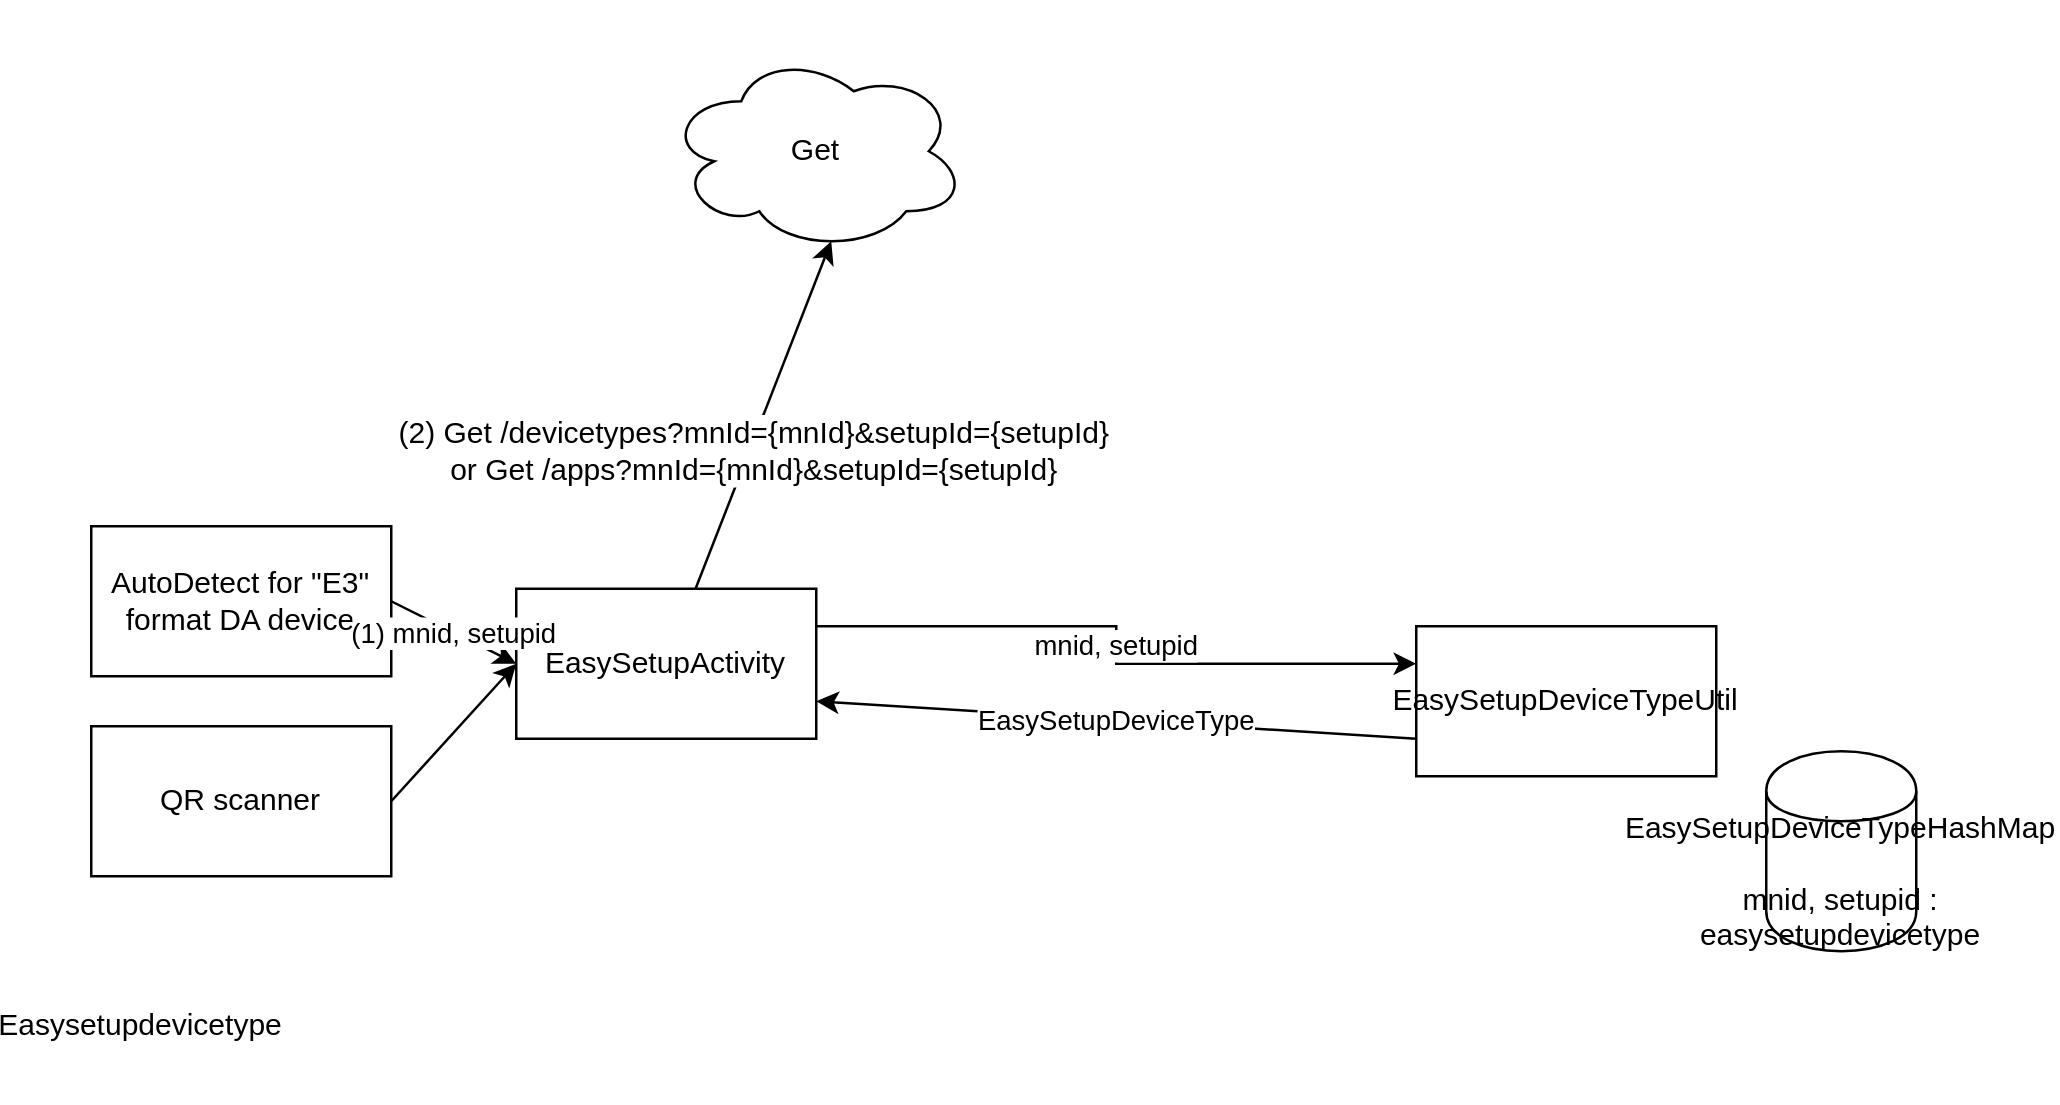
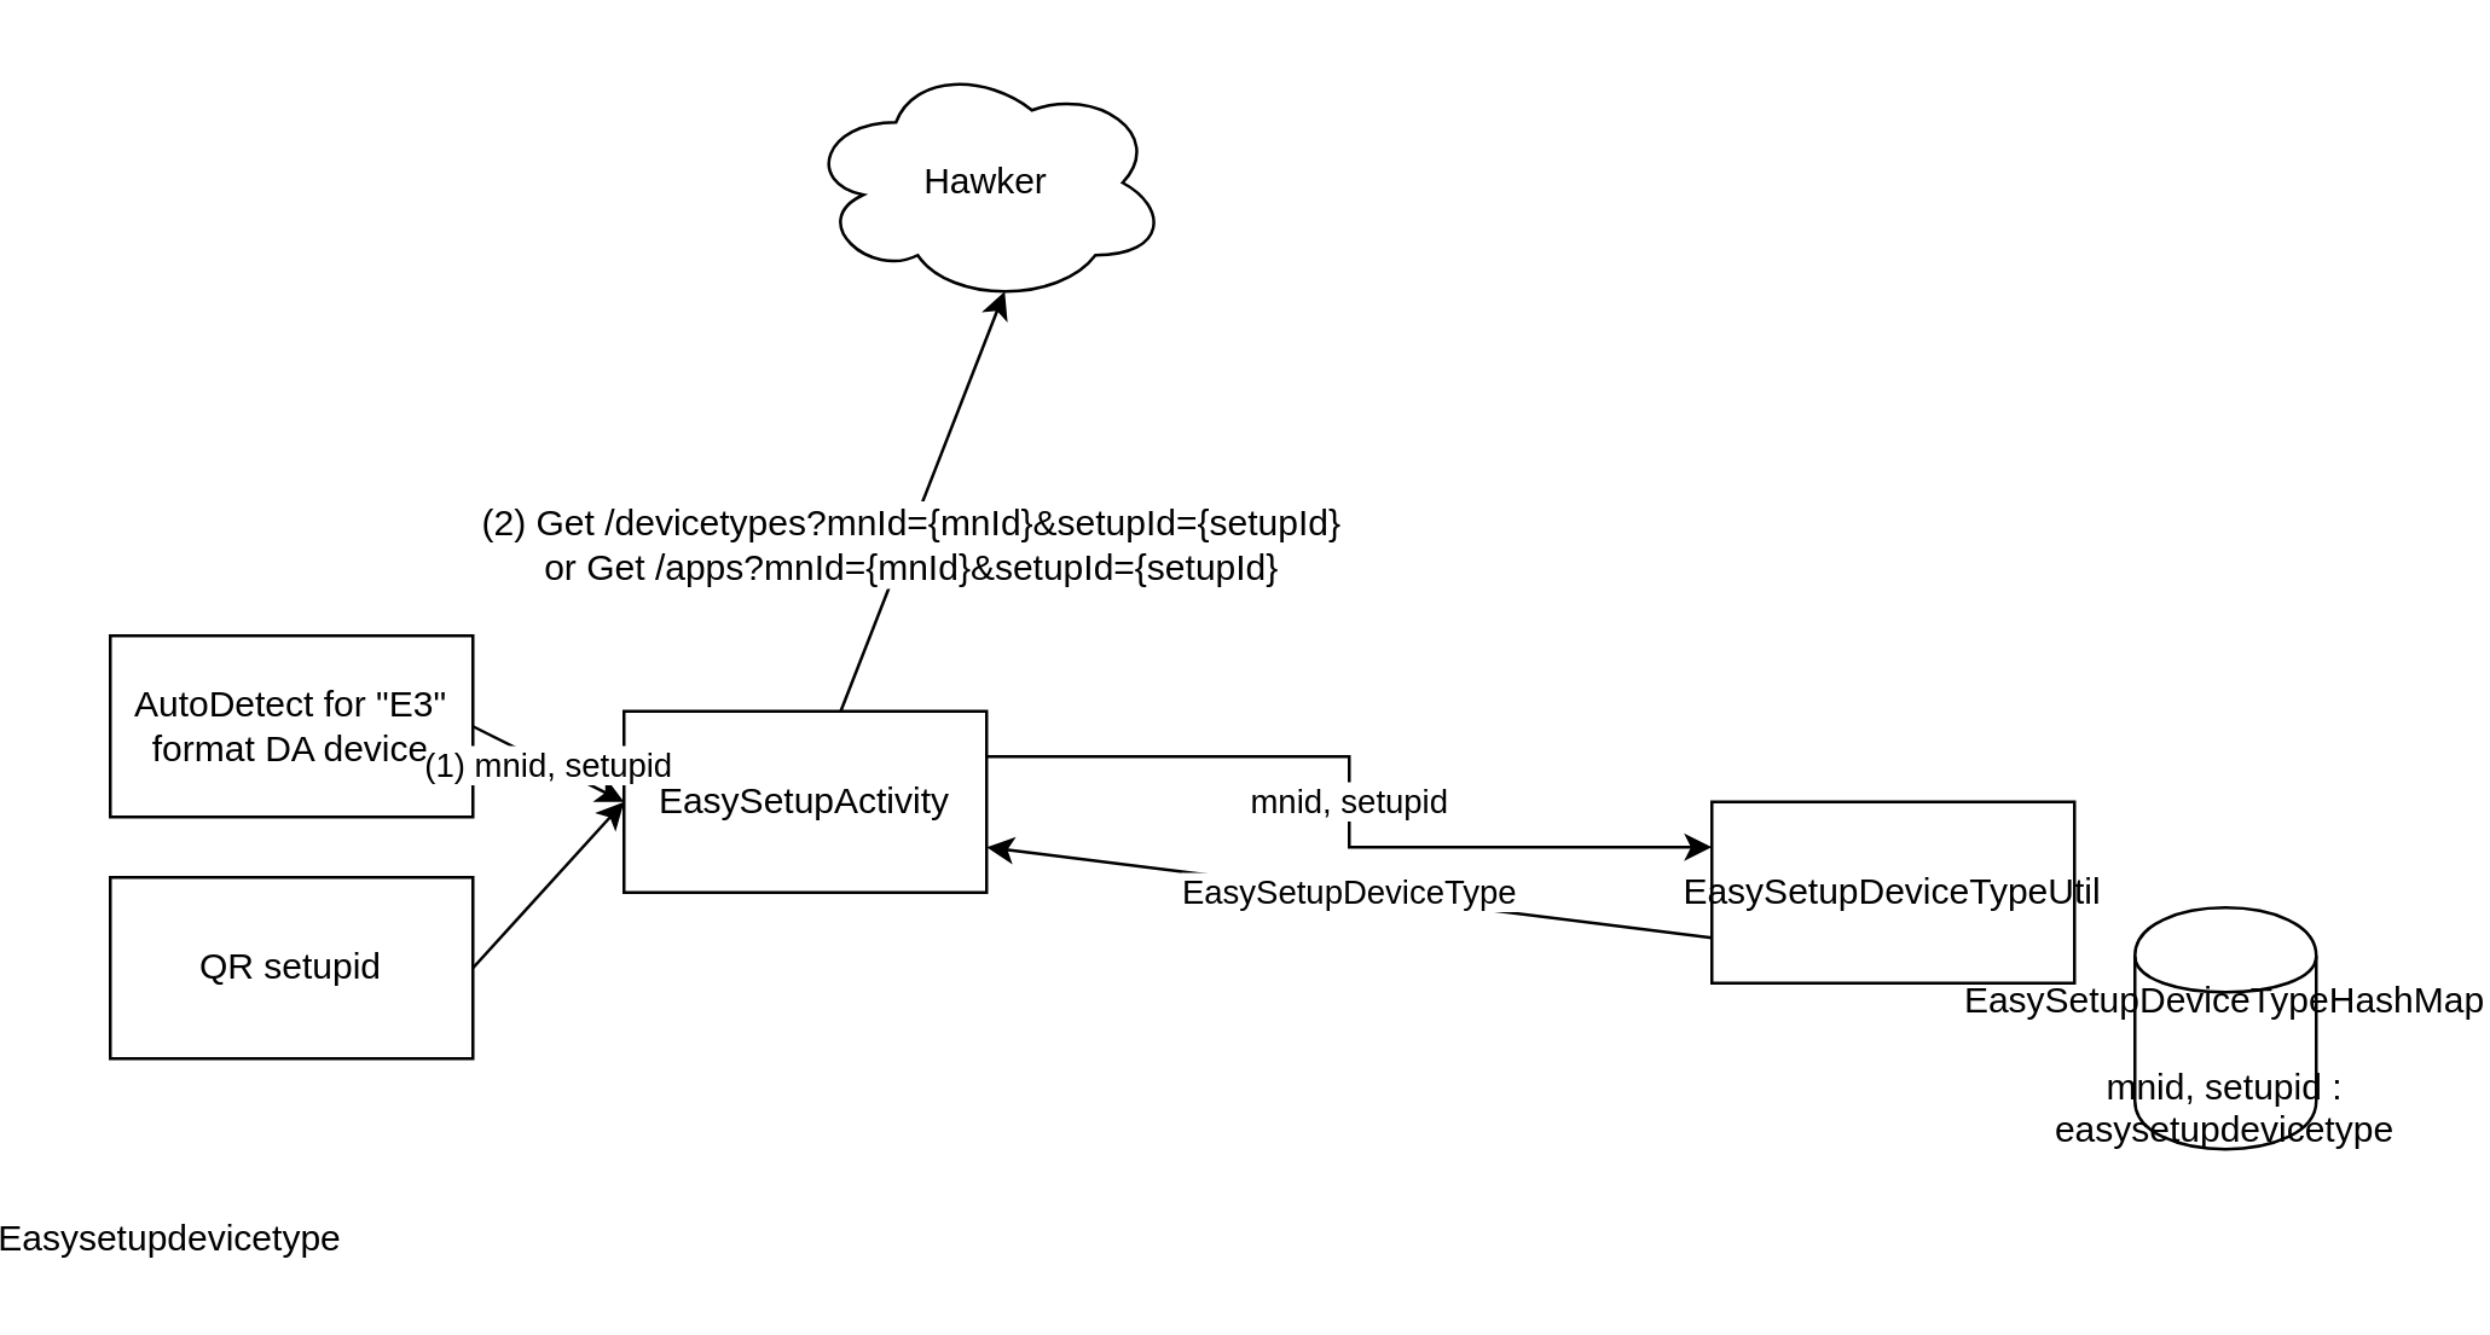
- <mxCell id="8" value="Get" style="ellipse;shape=cloud;whiteSpace=wrap;html=1;" vertex="1" parent="1"><mxGeometry x="250" y="20" width="120" height="80" as="geometry" /></mxCell>
+ <mxCell id="8" value="Hawker" style="ellipse;shape=cloud;whiteSpace=wrap;html=1;" vertex="1" parent="1"><mxGeometry x="250" y="20" width="120" height="80" as="geometry" /></mxCell>
- <mxCell id="11" value="EasySetupDeviceTypeUtil" style="rounded=0;whiteSpace=wrap;html=1;" vertex="1" parent="1"><mxGeometry x="550" y="250" width="120" height="60" as="geometry" /></mxCell>
+ <mxCell id="11" value="EasySetupDeviceTypeUtil" style="rounded=0;whiteSpace=wrap;html=1;" vertex="1" parent="1"><mxGeometry x="550" y="265" width="120" height="60" as="geometry" /></mxCell>
- <mxCell id="3" value="QR scanner" style="rounded=0;whiteSpace=wrap;html=1;" vertex="1" parent="1"><mxGeometry x="20" y="290" width="120" height="60" as="geometry" /></mxCell>
+ <mxCell id="3" value="QR setupid" style="rounded=0;whiteSpace=wrap;html=1;" vertex="1" parent="1"><mxGeometry x="20" y="290" width="120" height="60" as="geometry" /></mxCell>
